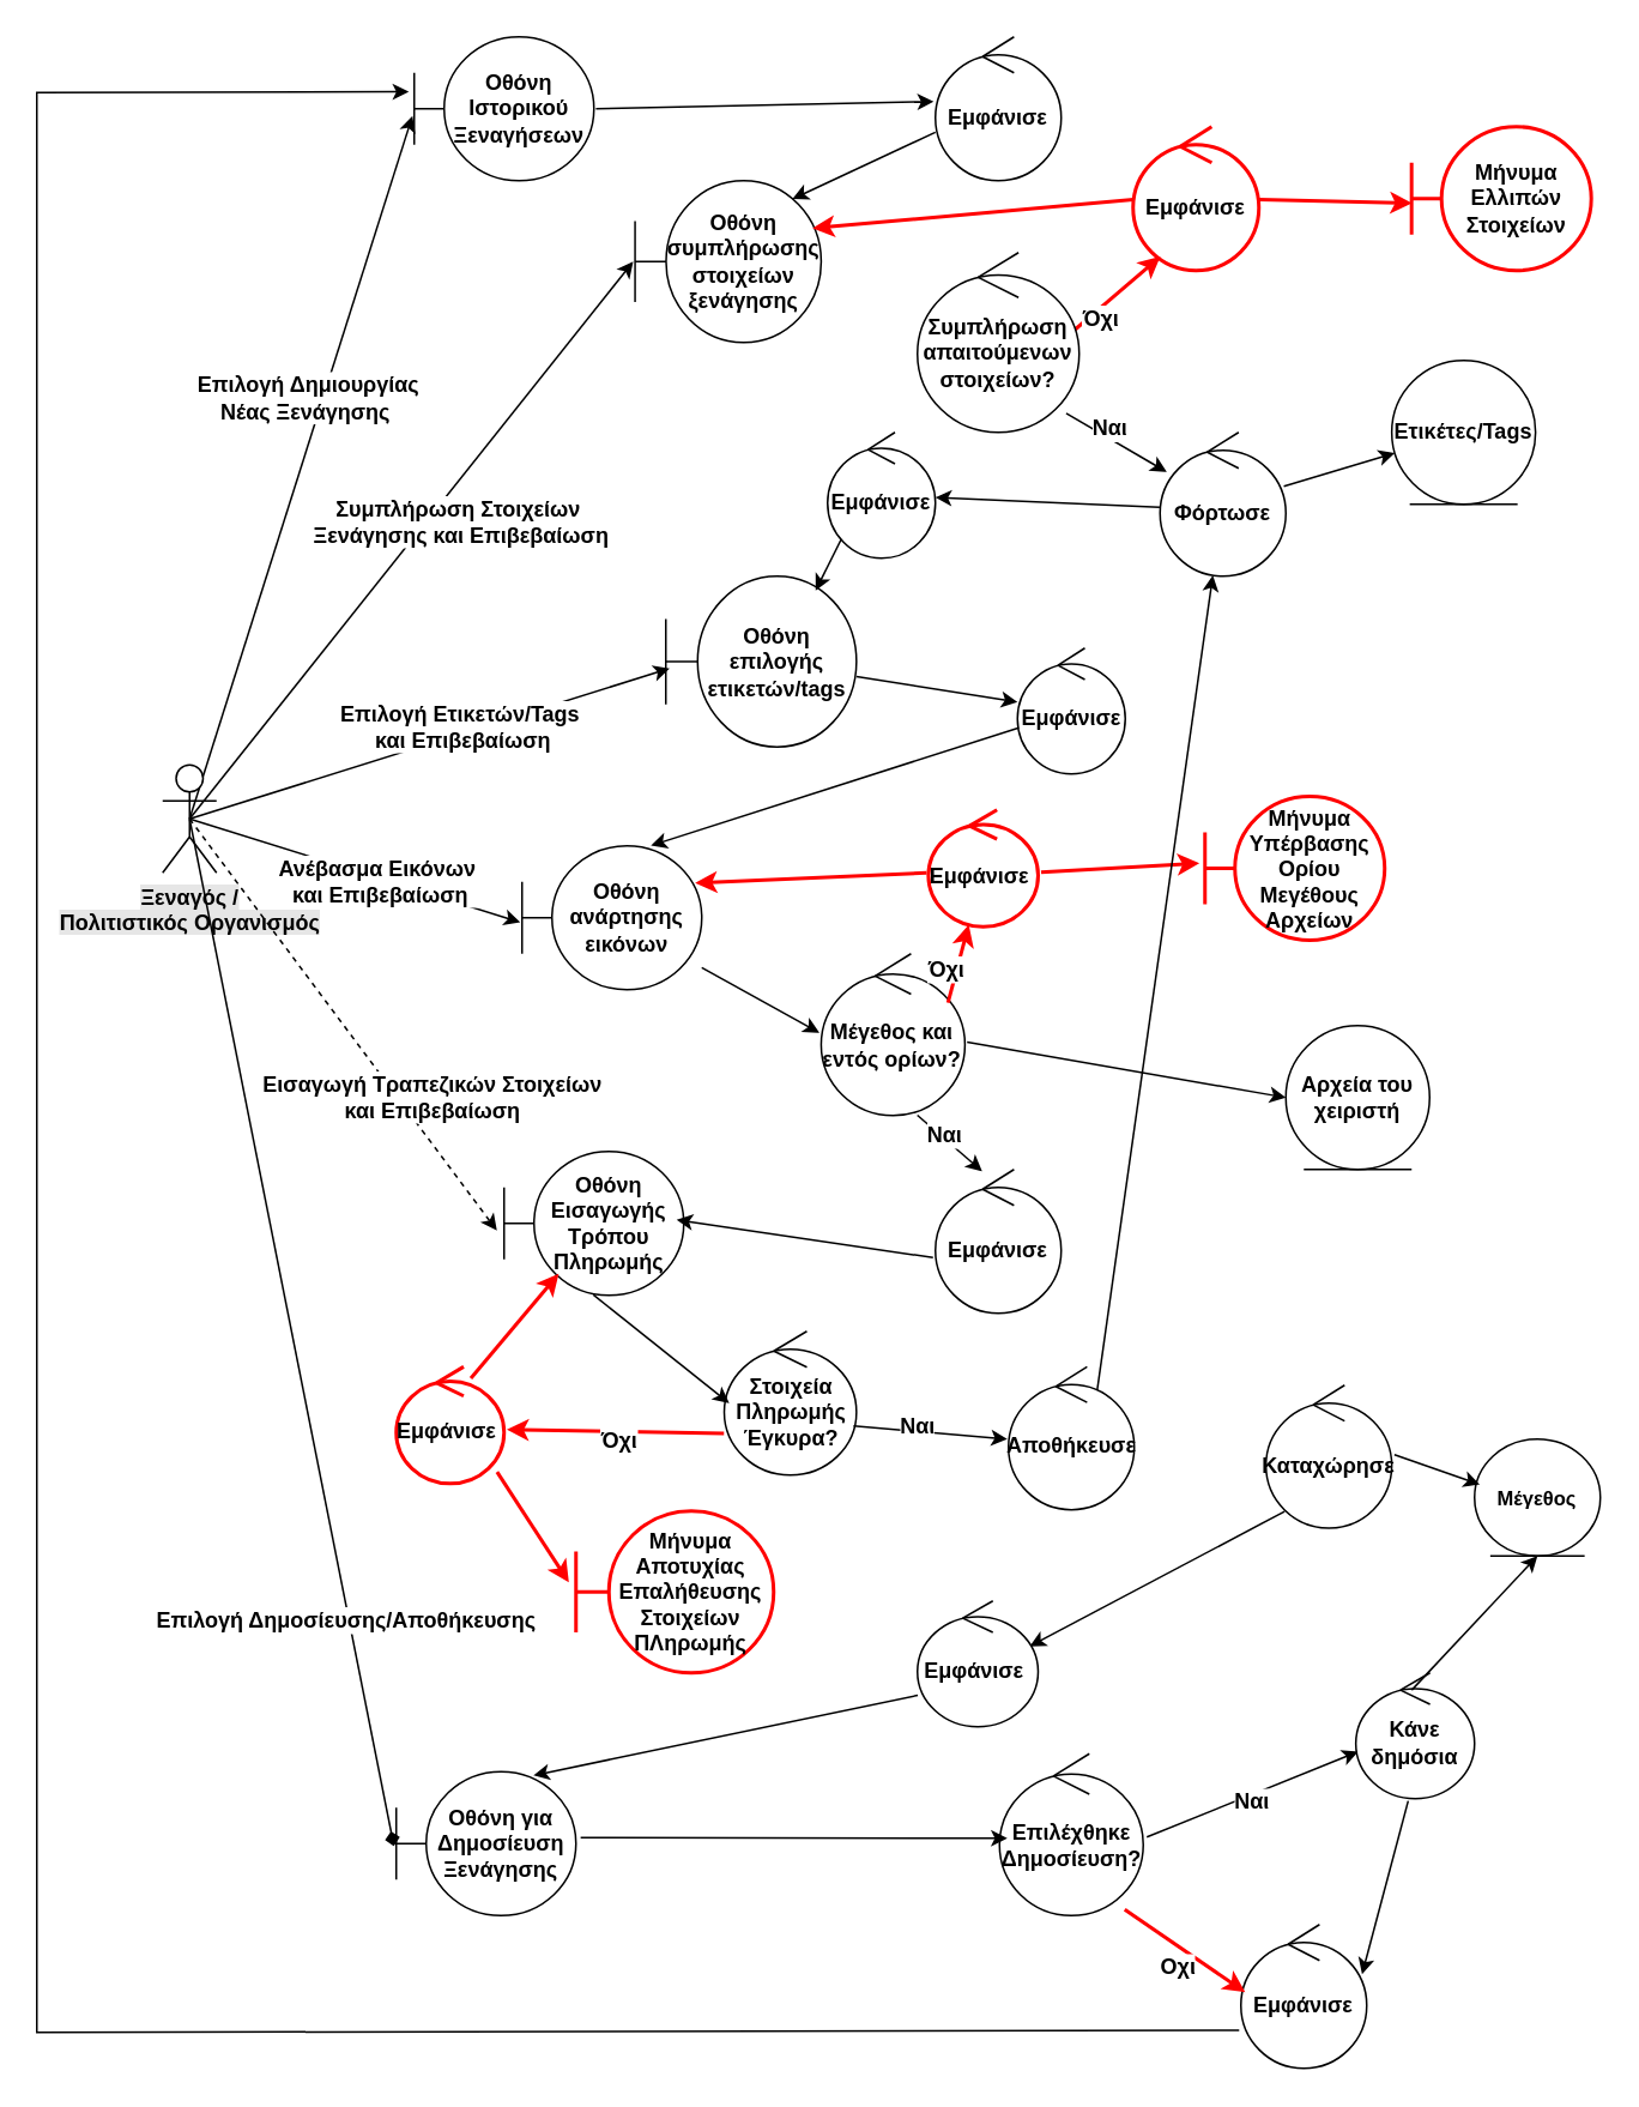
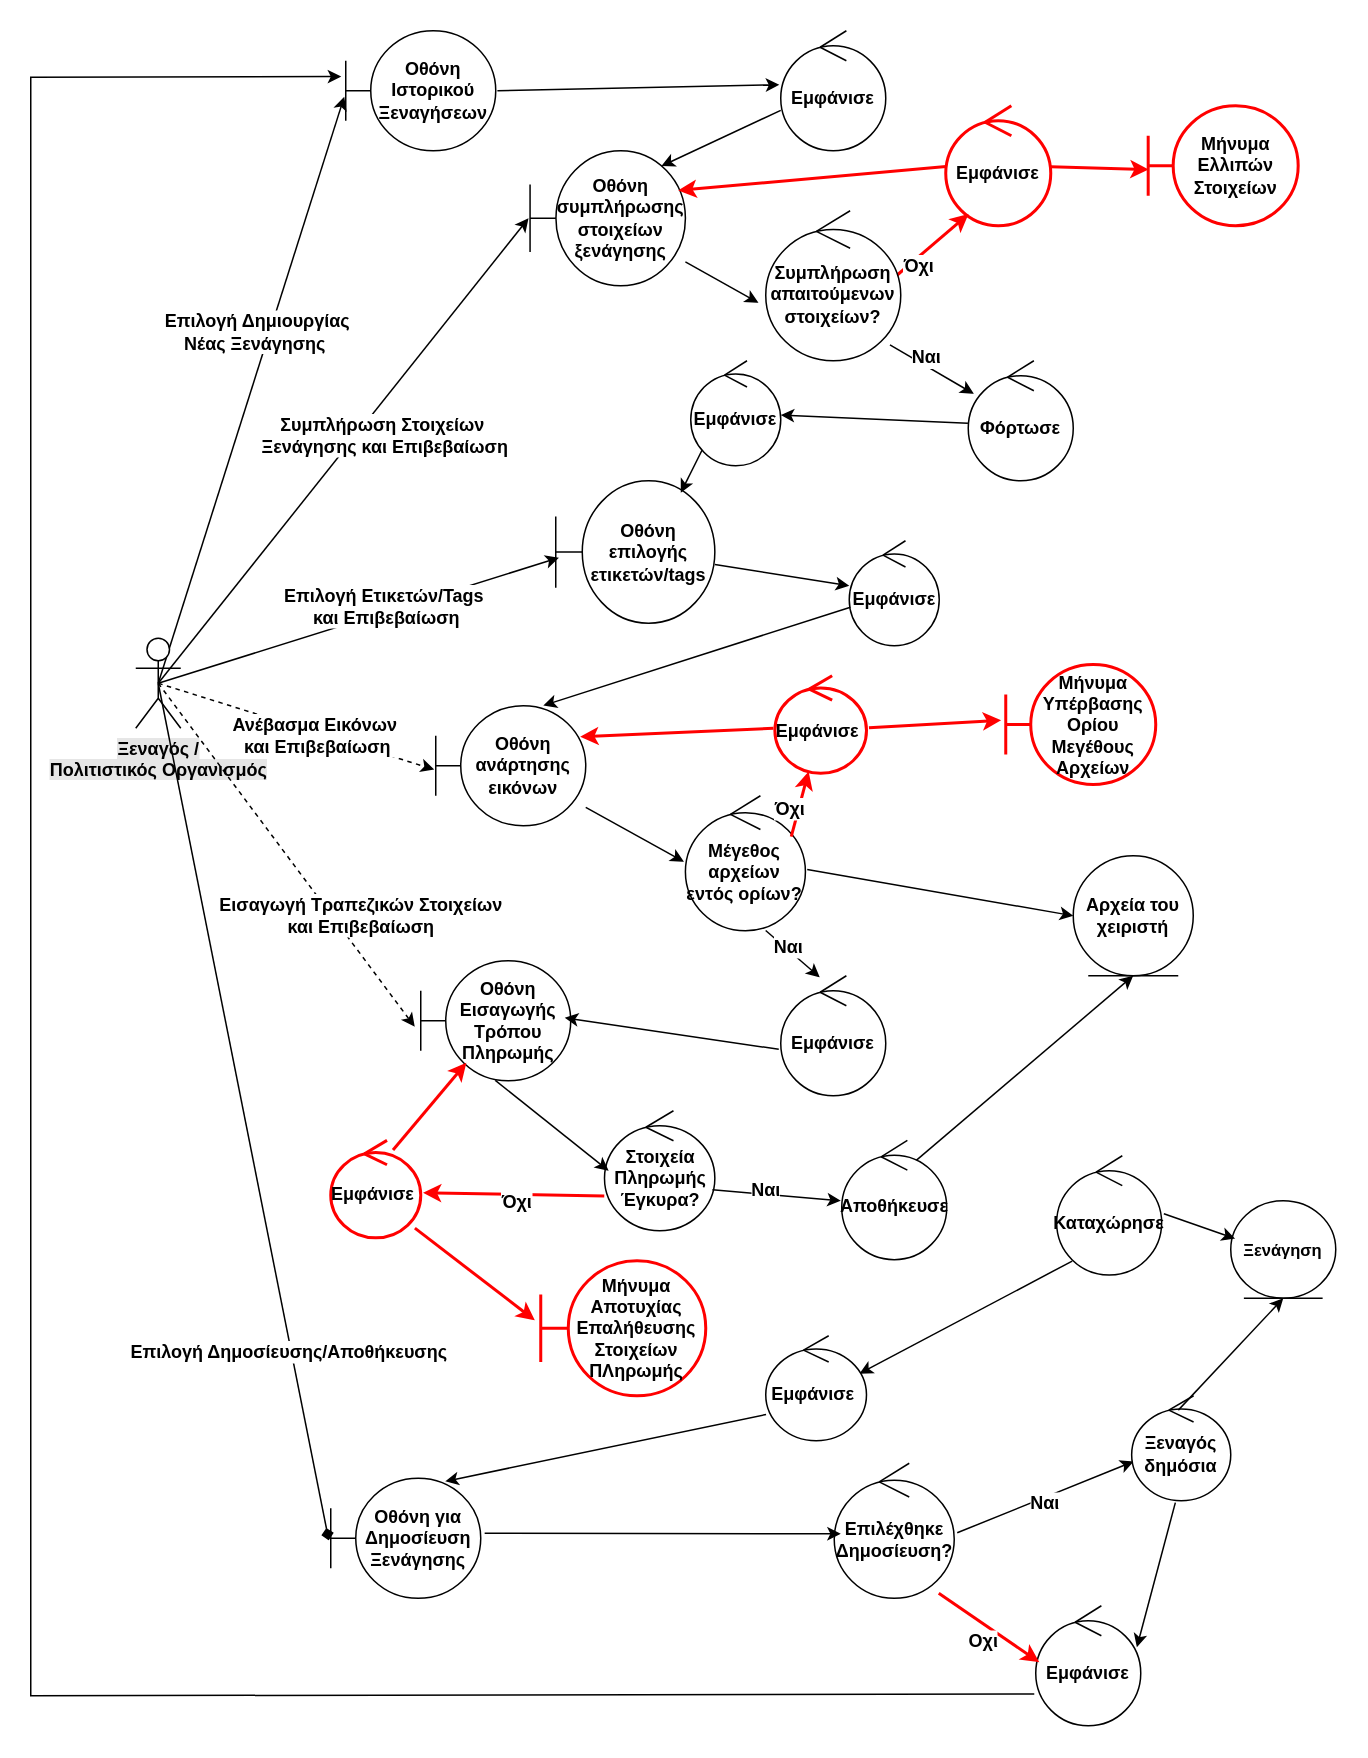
- <mxCell id="41" value="Μήνυμα Ελλιπών Στοιχείων" style="shape=umlBoundary;whiteSpace=wrap;html=1;rounded=1;labelBackgroundColor=none;fontStyle=1;labelBorderColor=none;strokeColor=#FF0000;strokeWidth=2;fontColor=#000000;" parent="1" vertex="1"><mxGeometry x="784.96" y="70" width="100" height="80" as="geometry" /></mxCell>
+ <mxCell id="41" value="Μήνυμα Ελλιπών Στοιχείων" style="shape=umlBoundary;whiteSpace=wrap;html=1;rounded=1;labelBackgroundColor=none;fontStyle=1;labelBorderColor=none;strokeColor=#FF0000;strokeWidth=2;fontColor=#000000;" parent="1" vertex="1"><mxGeometry x="764.96" y="70" width="100" height="80" as="geometry" /></mxCell>
+ <mxCell id="61" value="" style="endArrow=classic;html=1;rounded=0;entryX=-0.054;entryY=0.614;entryDx=0;entryDy=0;entryPerimeter=0;" parent="1" source="7" target="60" edge="1"><mxGeometry width="50" height="50" relative="1" as="geometry"><mxPoint x="633.24" y="209.2" as="sourcePoint" /><mxPoint x="820" y="270" as="targetPoint" /></mxGeometry></mxCell>
- <mxCell id="52" value="&lt;font style=&quot;font-size: 12px;&quot;&gt;Ετικέτες/Tags&lt;/font&gt;" style="ellipse;shape=umlEntity;whiteSpace=wrap;html=1;fontFamily=Helvetica;fontSize=11;rounded=1;labelBackgroundColor=none;fontStyle=1;labelBorderColor=none;" parent="1" vertex="1"><mxGeometry x="773.94" y="200" width="80" height="80" as="geometry" /></mxCell>
- <mxCell id="14" value="" style="endArrow=classic;html=1;rounded=0;fontStyle=1;" parent="1" source="12" target="52" edge="1"><mxGeometry width="50" height="50" relative="1" as="geometry"><mxPoint x="655.94" y="273" as="sourcePoint" /><mxPoint x="700" y="270" as="targetPoint" /></mxGeometry></mxCell>
- <mxCell id="25" value="" style="endArrow=classic;html=1;rounded=0;exitX=0.5;exitY=0.5;exitDx=0;exitDy=0;exitPerimeter=0;entryX=-0.01;entryY=0.532;entryDx=0;entryDy=0;entryPerimeter=0;fontStyle=1;" parent="1" source="5" target="17" edge="1"><mxGeometry width="50" height="50" relative="1" as="geometry"><mxPoint x="400" y="380" as="sourcePoint" /><mxPoint x="450" y="330" as="targetPoint" /></mxGeometry></mxCell>
+ <mxCell id="25" value="" style="endArrow=classic;html=1;rounded=0;exitX=0.5;exitY=0.5;exitDx=0;exitDy=0;exitPerimeter=0;entryX=-0.01;entryY=0.532;entryDx=0;entryDy=0;entryPerimeter=0;fontStyle=1;dashed=1;" parent="1" source="5" target="17" edge="1"><mxGeometry width="50" height="50" relative="1" as="geometry"><mxPoint x="400" y="380" as="sourcePoint" /><mxPoint x="450" y="330" as="targetPoint" /></mxGeometry></mxCell>
- <mxCell id="83" value="" style="endArrow=classic;html=1;rounded=0;exitX=0.704;exitY=0.172;exitDx=0;exitDy=0;exitPerimeter=0;" parent="1" source="84" target="12" edge="1"><mxGeometry width="50" height="50" relative="1" as="geometry"><mxPoint x="650" y="760" as="sourcePoint" /><mxPoint x="660" y="700" as="targetPoint" /></mxGeometry></mxCell>
+ <mxCell id="83" value="" style="endArrow=classic;html=1;rounded=0;entryX=0.5;entryY=1;entryDx=0;entryDy=0;exitX=0.704;exitY=0.172;exitDx=0;exitDy=0;exitPerimeter=0;" parent="1" source="84" target="80" edge="1"><mxGeometry width="50" height="50" relative="1" as="geometry"><mxPoint x="650" y="760" as="sourcePoint" /><mxPoint x="660" y="700" as="targetPoint" /></mxGeometry></mxCell>
- <mxCell id="20" value="Μέγεθος και εντός ορίων?" style="ellipse;shape=umlControl;whiteSpace=wrap;html=1;rounded=1;labelBackgroundColor=none;fontStyle=1;labelBorderColor=none;" parent="1" vertex="1"><mxGeometry x="456.44" y="530" width="80" height="90" as="geometry" /></mxCell>
+ <mxCell id="20" value="Μέγεθος αρχείων εντός ορίων?" style="ellipse;shape=umlControl;whiteSpace=wrap;html=1;rounded=1;labelBackgroundColor=none;fontStyle=1;labelBorderColor=none;" parent="1" vertex="1"><mxGeometry x="456.44" y="530" width="80" height="90" as="geometry" /></mxCell>
- <mxCell id="35" value="Μέγεθος" style="ellipse;shape=umlEntity;whiteSpace=wrap;html=1;fontFamily=Helvetica;fontSize=11;fontColor=default;fontStyle=1;" parent="1" vertex="1"><mxGeometry x="820" y="800" width="70" height="65" as="geometry" /></mxCell>
+ <mxCell id="35" value="Ξενάγηση" style="ellipse;shape=umlEntity;whiteSpace=wrap;html=1;fontFamily=Helvetica;fontSize=11;fontColor=default;fontStyle=1;" parent="1" vertex="1"><mxGeometry x="820" y="800" width="70" height="65" as="geometry" /></mxCell>
- <mxCell id="69" value="Μήνυμα Αποτυχίας Επαλήθευσης Στοιχείων ΠΛηρωμής" style="shape=umlBoundary;whiteSpace=wrap;html=1;fontStyle=1;strokeWidth=2;strokeColor=#FF0000;" parent="1" vertex="1"><mxGeometry x="320" y="840" width="110" height="90" as="geometry" /></mxCell>
+ <mxCell id="69" value="Μήνυμα Αποτυχίας Επαλήθευσης Στοιχείων ΠΛηρωμής" style="shape=umlBoundary;whiteSpace=wrap;html=1;fontStyle=1;strokeWidth=2;strokeColor=#FF0000;" parent="1" vertex="1"><mxGeometry x="360" y="840" width="110" height="90" as="geometry" /></mxCell>
- <mxCell id="59" value="Κάνε δημόσια" style="ellipse;shape=umlControl;whiteSpace=wrap;html=1;fontStyle=1;" parent="1" vertex="1"><mxGeometry x="753.94" y="930" width="66.06" height="70" as="geometry" /></mxCell>
+ <mxCell id="59" value="Ξεναγός δημόσια" style="ellipse;shape=umlControl;whiteSpace=wrap;html=1;fontStyle=1;" parent="1" vertex="1"><mxGeometry x="753.94" y="930" width="66.06" height="70" as="geometry" /></mxCell>
